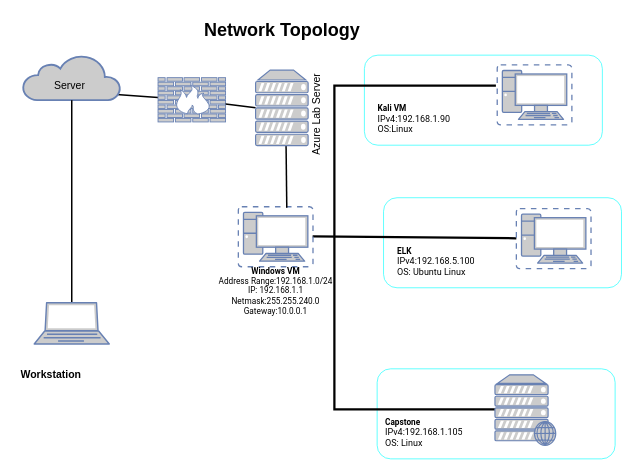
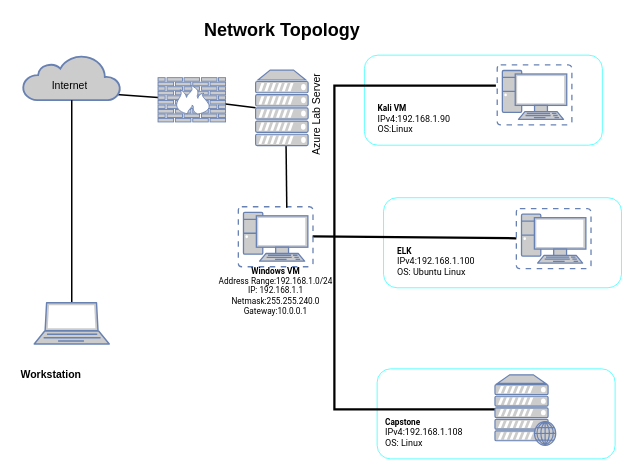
- <mxCell id="21" value="&lt;font style=&quot;font-size: 14px&quot;&gt;Server&lt;/font&gt;" style="text;html=1;strokeColor=none;fillColor=none;align=center;verticalAlign=middle;whiteSpace=wrap;overflow=hidden;" vertex="1" parent="1"><mxGeometry x="45" y="103" width="95" height="20" as="geometry" /></mxCell>
+ <mxCell id="21" value="&lt;font style=&quot;font-size: 14px&quot;&gt;Internet&lt;/font&gt;" style="text;html=1;strokeColor=none;fillColor=none;align=center;verticalAlign=middle;whiteSpace=wrap;overflow=hidden;" vertex="1" parent="1"><mxGeometry x="45" y="103" width="95" height="20" as="geometry" /></mxCell>
- <mxCell id="26" value="&lt;span id=&quot;docs-internal-guid-0f8e1b0c-7fff-b292-c0fd-28eb54cf95ea&quot; style=&quot;font-size: 12px&quot;&gt;&lt;p dir=&quot;ltr&quot; style=&quot;line-height: 1.2 ; margin-top: 0pt ; margin-bottom: 0pt ; font-size: 11px&quot;&gt;&lt;font face=&quot;roboto, sans-serif&quot;&gt;&lt;b&gt;ELK&lt;/b&gt;&lt;/font&gt;&lt;/p&gt;&lt;p dir=&quot;ltr&quot; style=&quot;line-height: 1.2 ; margin-top: 0pt ; margin-bottom: 0pt&quot;&gt;&lt;span style=&quot;font-family: &amp;#34;roboto&amp;#34; , sans-serif ; color: rgb(0 , 0 , 0) ; background-color: transparent ; font-weight: 400 ; font-style: normal ; font-variant: normal ; text-decoration: none ; vertical-align: baseline&quot;&gt;IPv4:192.168.5.100&lt;/span&gt;&lt;/p&gt;&lt;p dir=&quot;ltr&quot; style=&quot;line-height: 1.2 ; margin-top: 0pt ; margin-bottom: 0pt&quot;&gt;&lt;span style=&quot;font-family: &amp;#34;roboto&amp;#34; , sans-serif ; color: rgb(0 , 0 , 0) ; background-color: transparent ; font-weight: 400 ; font-style: normal ; font-variant: normal ; text-decoration: none ; vertical-align: baseline&quot;&gt;OS: Ubuntu Linux&lt;/span&gt;&lt;/p&gt;&lt;div&gt;&lt;span style=&quot;font-family: &amp;#34;roboto&amp;#34; , sans-serif ; background-color: transparent ; vertical-align: baseline&quot;&gt;&lt;br style=&quot;font-size: 11px&quot;&gt;&lt;/span&gt;&lt;/div&gt;&lt;/span&gt;" style="text;html=1;strokeColor=none;fillColor=none;align=left;verticalAlign=middle;whiteSpace=wrap;overflow=hidden;fontSize=11;" vertex="1" parent="1"><mxGeometry x="526.75" y="325" width="238.5" height="58" as="geometry" /></mxCell>
+ <mxCell id="26" value="&lt;span id=&quot;docs-internal-guid-0f8e1b0c-7fff-b292-c0fd-28eb54cf95ea&quot; style=&quot;font-size: 12px&quot;&gt;&lt;p dir=&quot;ltr&quot; style=&quot;line-height: 1.2 ; margin-top: 0pt ; margin-bottom: 0pt ; font-size: 11px&quot;&gt;&lt;font face=&quot;roboto, sans-serif&quot;&gt;&lt;b&gt;ELK&lt;/b&gt;&lt;/font&gt;&lt;/p&gt;&lt;p dir=&quot;ltr&quot; style=&quot;line-height: 1.2 ; margin-top: 0pt ; margin-bottom: 0pt&quot;&gt;&lt;span style=&quot;font-family: &amp;#34;roboto&amp;#34; , sans-serif ; color: rgb(0 , 0 , 0) ; background-color: transparent ; font-weight: 400 ; font-style: normal ; font-variant: normal ; text-decoration: none ; vertical-align: baseline&quot;&gt;IPv4:192.168.1.100&lt;/span&gt;&lt;/p&gt;&lt;p dir=&quot;ltr&quot; style=&quot;line-height: 1.2 ; margin-top: 0pt ; margin-bottom: 0pt&quot;&gt;&lt;span style=&quot;font-family: &amp;#34;roboto&amp;#34; , sans-serif ; color: rgb(0 , 0 , 0) ; background-color: transparent ; font-weight: 400 ; font-style: normal ; font-variant: normal ; text-decoration: none ; vertical-align: baseline&quot;&gt;OS: Ubuntu Linux&lt;/span&gt;&lt;/p&gt;&lt;div&gt;&lt;span style=&quot;font-family: &amp;#34;roboto&amp;#34; , sans-serif ; background-color: transparent ; vertical-align: baseline&quot;&gt;&lt;br style=&quot;font-size: 11px&quot;&gt;&lt;/span&gt;&lt;/div&gt;&lt;/span&gt;" style="text;html=1;strokeColor=none;fillColor=none;align=left;verticalAlign=middle;whiteSpace=wrap;overflow=hidden;fontSize=11;" vertex="1" parent="1"><mxGeometry x="526.75" y="325" width="238.5" height="58" as="geometry" /></mxCell>
- <mxCell id="27" value="&lt;span id=&quot;docs-internal-guid-0f8e1b0c-7fff-b292-c0fd-28eb54cf95ea&quot; style=&quot;font-size: 12px&quot;&gt;&lt;p dir=&quot;ltr&quot; style=&quot;line-height: 1.2 ; margin-top: 0pt ; margin-bottom: 0pt ; font-size: 11px&quot;&gt;&lt;font face=&quot;roboto, sans-serif&quot;&gt;&lt;b&gt;Capstone&lt;/b&gt;&lt;/font&gt;&lt;/p&gt;&lt;p dir=&quot;ltr&quot; style=&quot;line-height: 1.2 ; margin-top: 0pt ; margin-bottom: 0pt&quot;&gt;&lt;span style=&quot;font-family: &amp;#34;roboto&amp;#34; , sans-serif ; color: rgb(0 , 0 , 0) ; background-color: transparent ; font-weight: 400 ; font-style: normal ; font-variant: normal ; text-decoration: none ; vertical-align: baseline&quot;&gt;IPv4:192.168.1.105&lt;/span&gt;&lt;/p&gt;&lt;p dir=&quot;ltr&quot; style=&quot;line-height: 1.2 ; margin-top: 0pt ; margin-bottom: 0pt&quot;&gt;&lt;span style=&quot;font-family: &amp;#34;roboto&amp;#34; , sans-serif ; color: rgb(0 , 0 , 0) ; background-color: transparent ; font-weight: 400 ; font-style: normal ; font-variant: normal ; text-decoration: none ; vertical-align: baseline&quot;&gt;OS: Linux&lt;/span&gt;&lt;/p&gt;&lt;div&gt;&lt;span style=&quot;font-family: &amp;#34;roboto&amp;#34; , sans-serif ; background-color: transparent ; vertical-align: baseline&quot;&gt;&lt;br style=&quot;font-size: 11px&quot;&gt;&lt;/span&gt;&lt;/div&gt;&lt;/span&gt;" style="text;html=1;strokeColor=none;fillColor=none;align=left;verticalAlign=middle;whiteSpace=wrap;overflow=hidden;fontSize=11;" vertex="1" parent="1"><mxGeometry x="510.5" y="553" width="238.5" height="58" as="geometry" /></mxCell>
+ <mxCell id="27" value="&lt;span id=&quot;docs-internal-guid-0f8e1b0c-7fff-b292-c0fd-28eb54cf95ea&quot; style=&quot;font-size: 12px&quot;&gt;&lt;p dir=&quot;ltr&quot; style=&quot;line-height: 1.2 ; margin-top: 0pt ; margin-bottom: 0pt ; font-size: 11px&quot;&gt;&lt;font face=&quot;roboto, sans-serif&quot;&gt;&lt;b&gt;Capstone&lt;/b&gt;&lt;/font&gt;&lt;/p&gt;&lt;p dir=&quot;ltr&quot; style=&quot;line-height: 1.2 ; margin-top: 0pt ; margin-bottom: 0pt&quot;&gt;&lt;span style=&quot;font-family: &amp;#34;roboto&amp;#34; , sans-serif ; color: rgb(0 , 0 , 0) ; background-color: transparent ; font-weight: 400 ; font-style: normal ; font-variant: normal ; text-decoration: none ; vertical-align: baseline&quot;&gt;IPv4:192.168.1.108&lt;/span&gt;&lt;/p&gt;&lt;p dir=&quot;ltr&quot; style=&quot;line-height: 1.2 ; margin-top: 0pt ; margin-bottom: 0pt&quot;&gt;&lt;span style=&quot;font-family: &amp;#34;roboto&amp;#34; , sans-serif ; color: rgb(0 , 0 , 0) ; background-color: transparent ; font-weight: 400 ; font-style: normal ; font-variant: normal ; text-decoration: none ; vertical-align: baseline&quot;&gt;OS: Linux&lt;/span&gt;&lt;/p&gt;&lt;div&gt;&lt;span style=&quot;font-family: &amp;#34;roboto&amp;#34; , sans-serif ; background-color: transparent ; vertical-align: baseline&quot;&gt;&lt;br style=&quot;font-size: 11px&quot;&gt;&lt;/span&gt;&lt;/div&gt;&lt;/span&gt;" style="text;html=1;strokeColor=none;fillColor=none;align=left;verticalAlign=middle;whiteSpace=wrap;overflow=hidden;fontSize=11;" vertex="1" parent="1"><mxGeometry x="510.5" y="553" width="238.5" height="58" as="geometry" /></mxCell>
